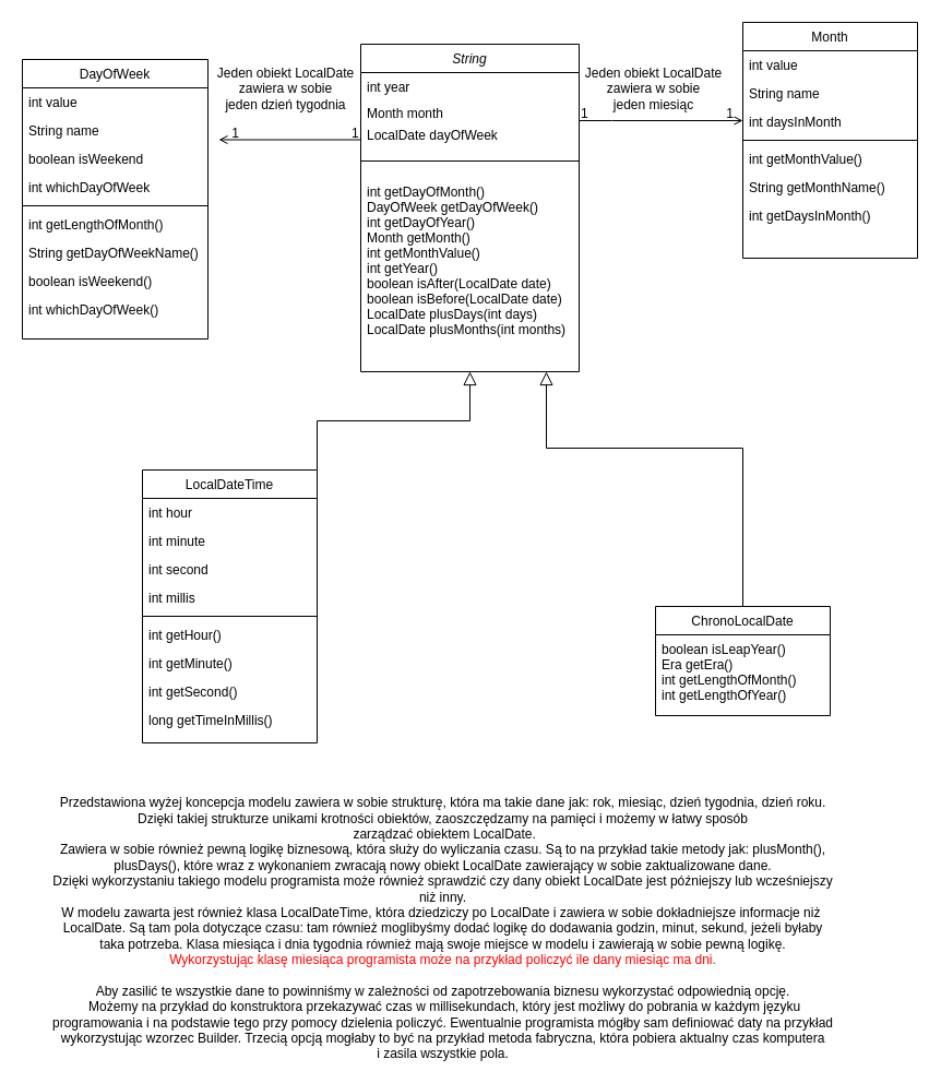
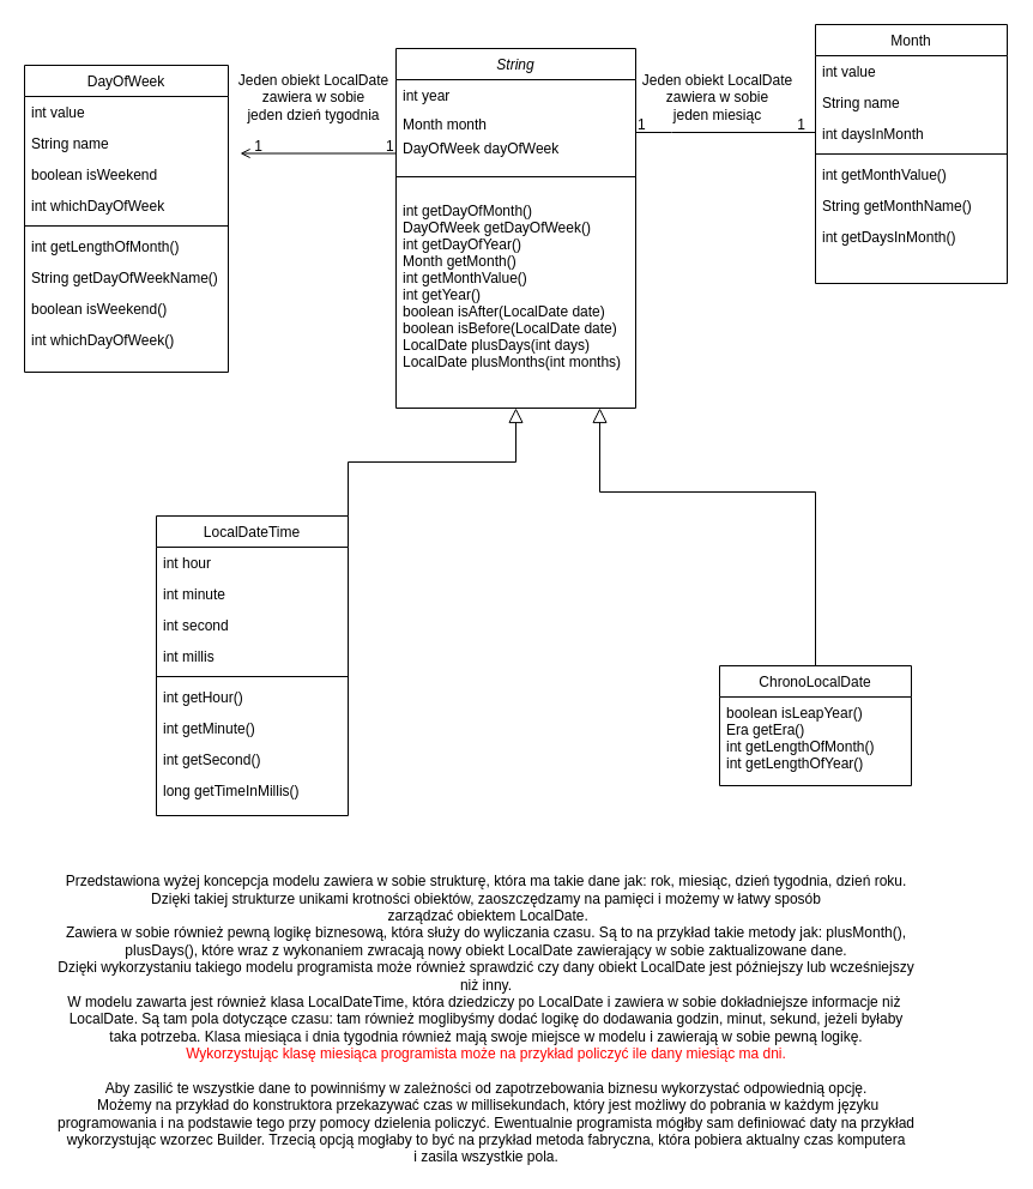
- <mxCell id="29" value="" style="endArrow=open;shadow=0;strokeWidth=1;rounded=0;endFill=1;edgeStyle=elbowEdgeStyle;elbow=vertical;" parent="1" source="2" target="21" edge="1"><mxGeometry x="0.5" y="41" relative="1" as="geometry"><mxPoint x="480" y="162" as="sourcePoint" /><mxPoint x="640" y="162" as="targetPoint" /><mxPoint x="-40" y="32" as="offset" /><Array as="points"><mxPoint x="560" y="110" /></Array></mxGeometry></mxCell>
+ <mxCell id="29" value="" style="endArrow=none;shadow=0;strokeWidth=1;rounded=0;endFill=1;edgeStyle=elbowEdgeStyle;elbow=vertical;" parent="1" source="2" target="21" edge="1"><mxGeometry x="0.5" y="41" relative="1" as="geometry"><mxPoint x="480" y="162" as="sourcePoint" /><mxPoint x="640" y="162" as="targetPoint" /><mxPoint x="-40" y="32" as="offset" /><Array as="points"><mxPoint x="560" y="110" /></Array></mxGeometry></mxCell>
- <mxCell id="5" value="LocalDate dayOfWeek" style="text;align=left;verticalAlign=top;spacingLeft=4;spacingRight=4;overflow=hidden;rotatable=0;points=[[0,0.5],[1,0.5]];portConstraint=eastwest;rounded=0;shadow=0;html=0;" parent="2" vertex="1"><mxGeometry y="70" width="200" height="22" as="geometry" /></mxCell>
+ <mxCell id="5" value="DayOfWeek dayOfWeek" style="text;align=left;verticalAlign=top;spacingLeft=4;spacingRight=4;overflow=hidden;rotatable=0;points=[[0,0.5],[1,0.5]];portConstraint=eastwest;rounded=0;shadow=0;html=0;" parent="2" vertex="1"><mxGeometry y="70" width="200" height="22" as="geometry" /></mxCell>
